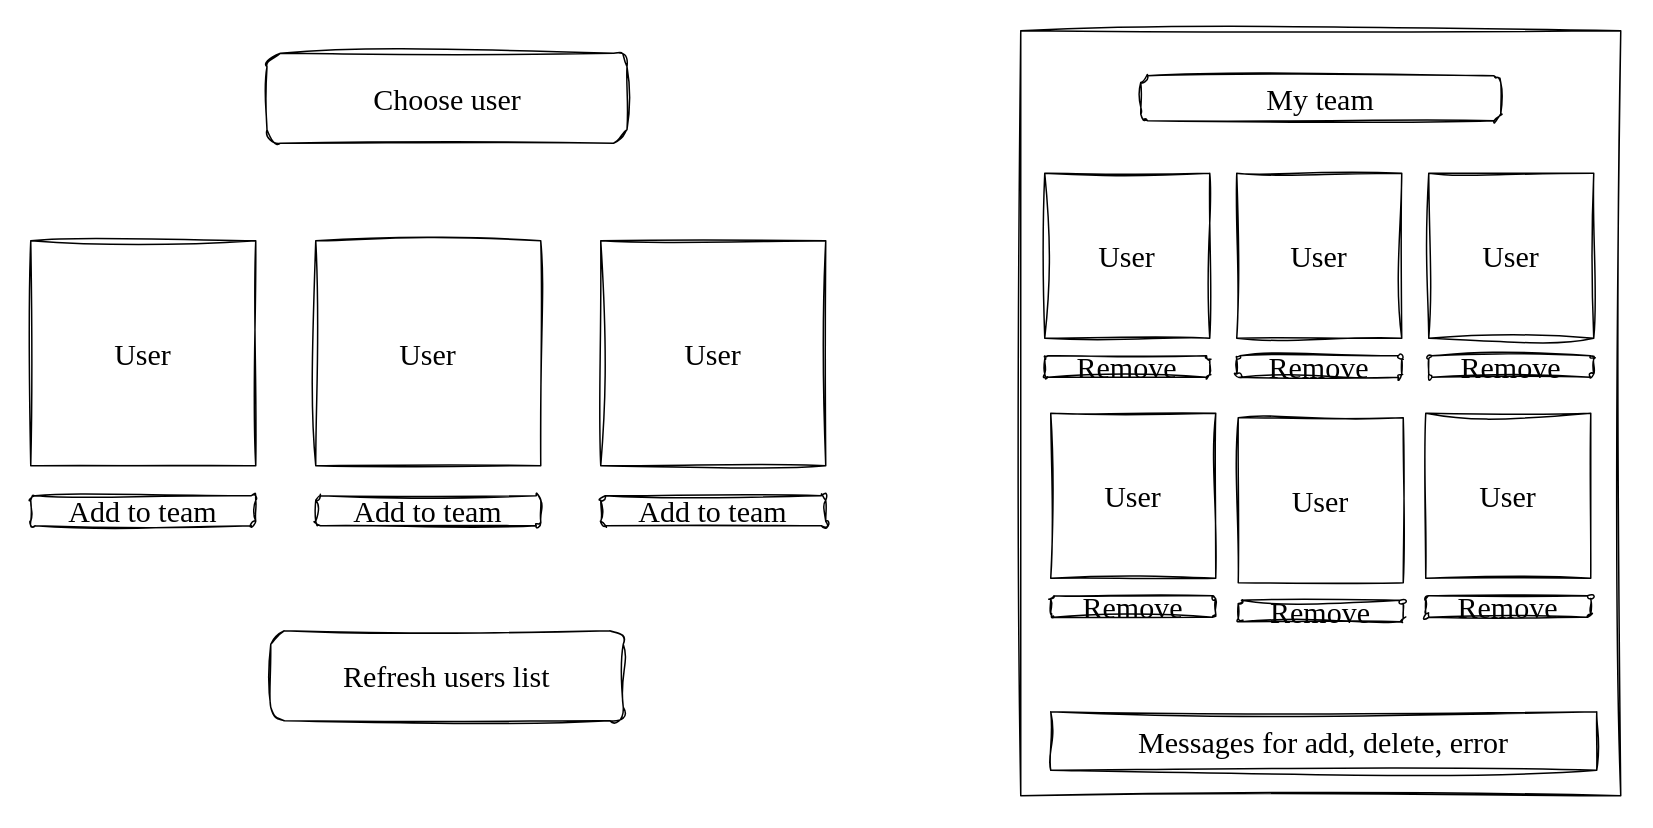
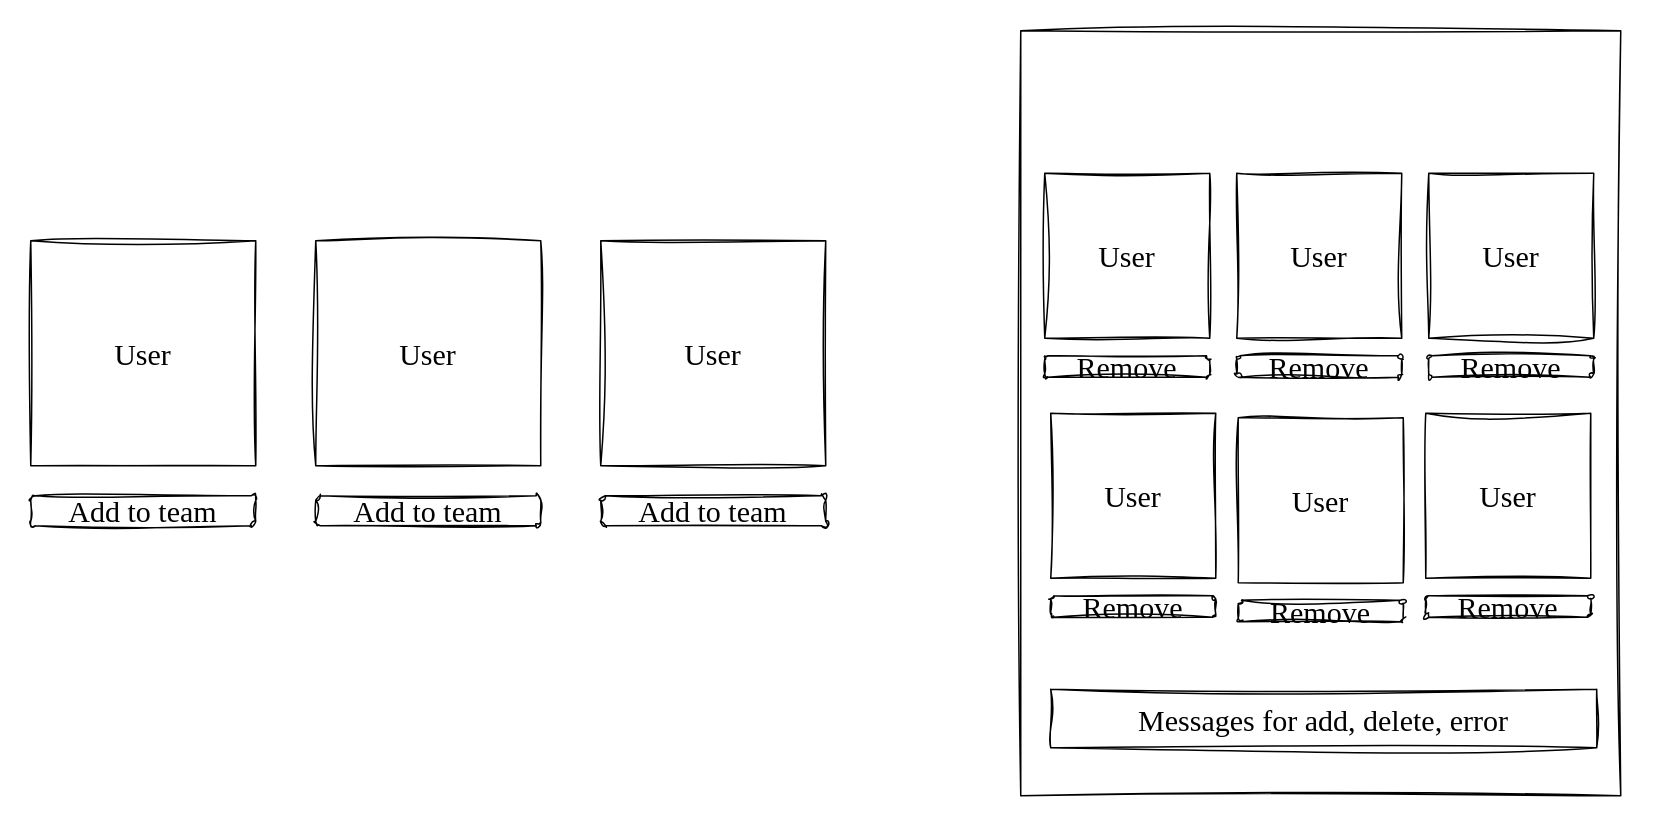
- <mxCell id="13" value="Choose user" style="rounded=1;whiteSpace=wrap;html=1;sketch=1;hachureGap=4;jiggle=2;curveFitting=1;fontFamily=Architects Daughter;fontSource=https%3A%2F%2Ffonts.googleapis.com%2Fcss%3Ffamily%3DArchitects%2BDaughter;fontSize=20;" vertex="1" parent="1"><mxGeometry x="177.5" y="35" width="240" height="60" as="geometry" /></mxCell>
- <mxCell id="14" value="My team" style="rounded=1;whiteSpace=wrap;html=1;sketch=1;hachureGap=4;jiggle=2;curveFitting=1;fontFamily=Architects Daughter;fontSource=https%3A%2F%2Ffonts.googleapis.com%2Fcss%3Ffamily%3DArchitects%2BDaughter;fontSize=20;" vertex="1" parent="1"><mxGeometry x="760" y="50" width="240" height="30" as="geometry" /></mxCell>
- <mxCell id="12" value="Refresh users list" style="rounded=1;whiteSpace=wrap;html=1;sketch=1;hachureGap=4;jiggle=2;curveFitting=1;fontFamily=Architects Daughter;fontSource=https%3A%2F%2Ffonts.googleapis.com%2Fcss%3Ffamily%3DArchitects%2BDaughter;fontSize=20;" vertex="1" parent="1"><mxGeometry x="180" y="420" width="235" height="60" as="geometry" /></mxCell>
- <mxCell id="33" value="Messages for add, delete, error" style="rounded=0;whiteSpace=wrap;html=1;sketch=1;hachureGap=4;jiggle=2;curveFitting=1;fontFamily=Architects Daughter;fontSource=https%3A%2F%2Ffonts.googleapis.com%2Fcss%3Ffamily%3DArchitects%2BDaughter;fontSize=20;" vertex="1" parent="1"><mxGeometry x="700" y="474" width="364" height="39" as="geometry" /></mxCell>
+ <mxCell id="33" value="Messages for add, delete, error" style="rounded=0;whiteSpace=wrap;html=1;sketch=1;hachureGap=4;jiggle=2;curveFitting=1;fontFamily=Architects Daughter;fontSource=https%3A%2F%2Ffonts.googleapis.com%2Fcss%3Ffamily%3DArchitects%2BDaughter;fontSize=20;" vertex="1" parent="1"><mxGeometry x="700" y="459" width="364" height="39" as="geometry" /></mxCell>
